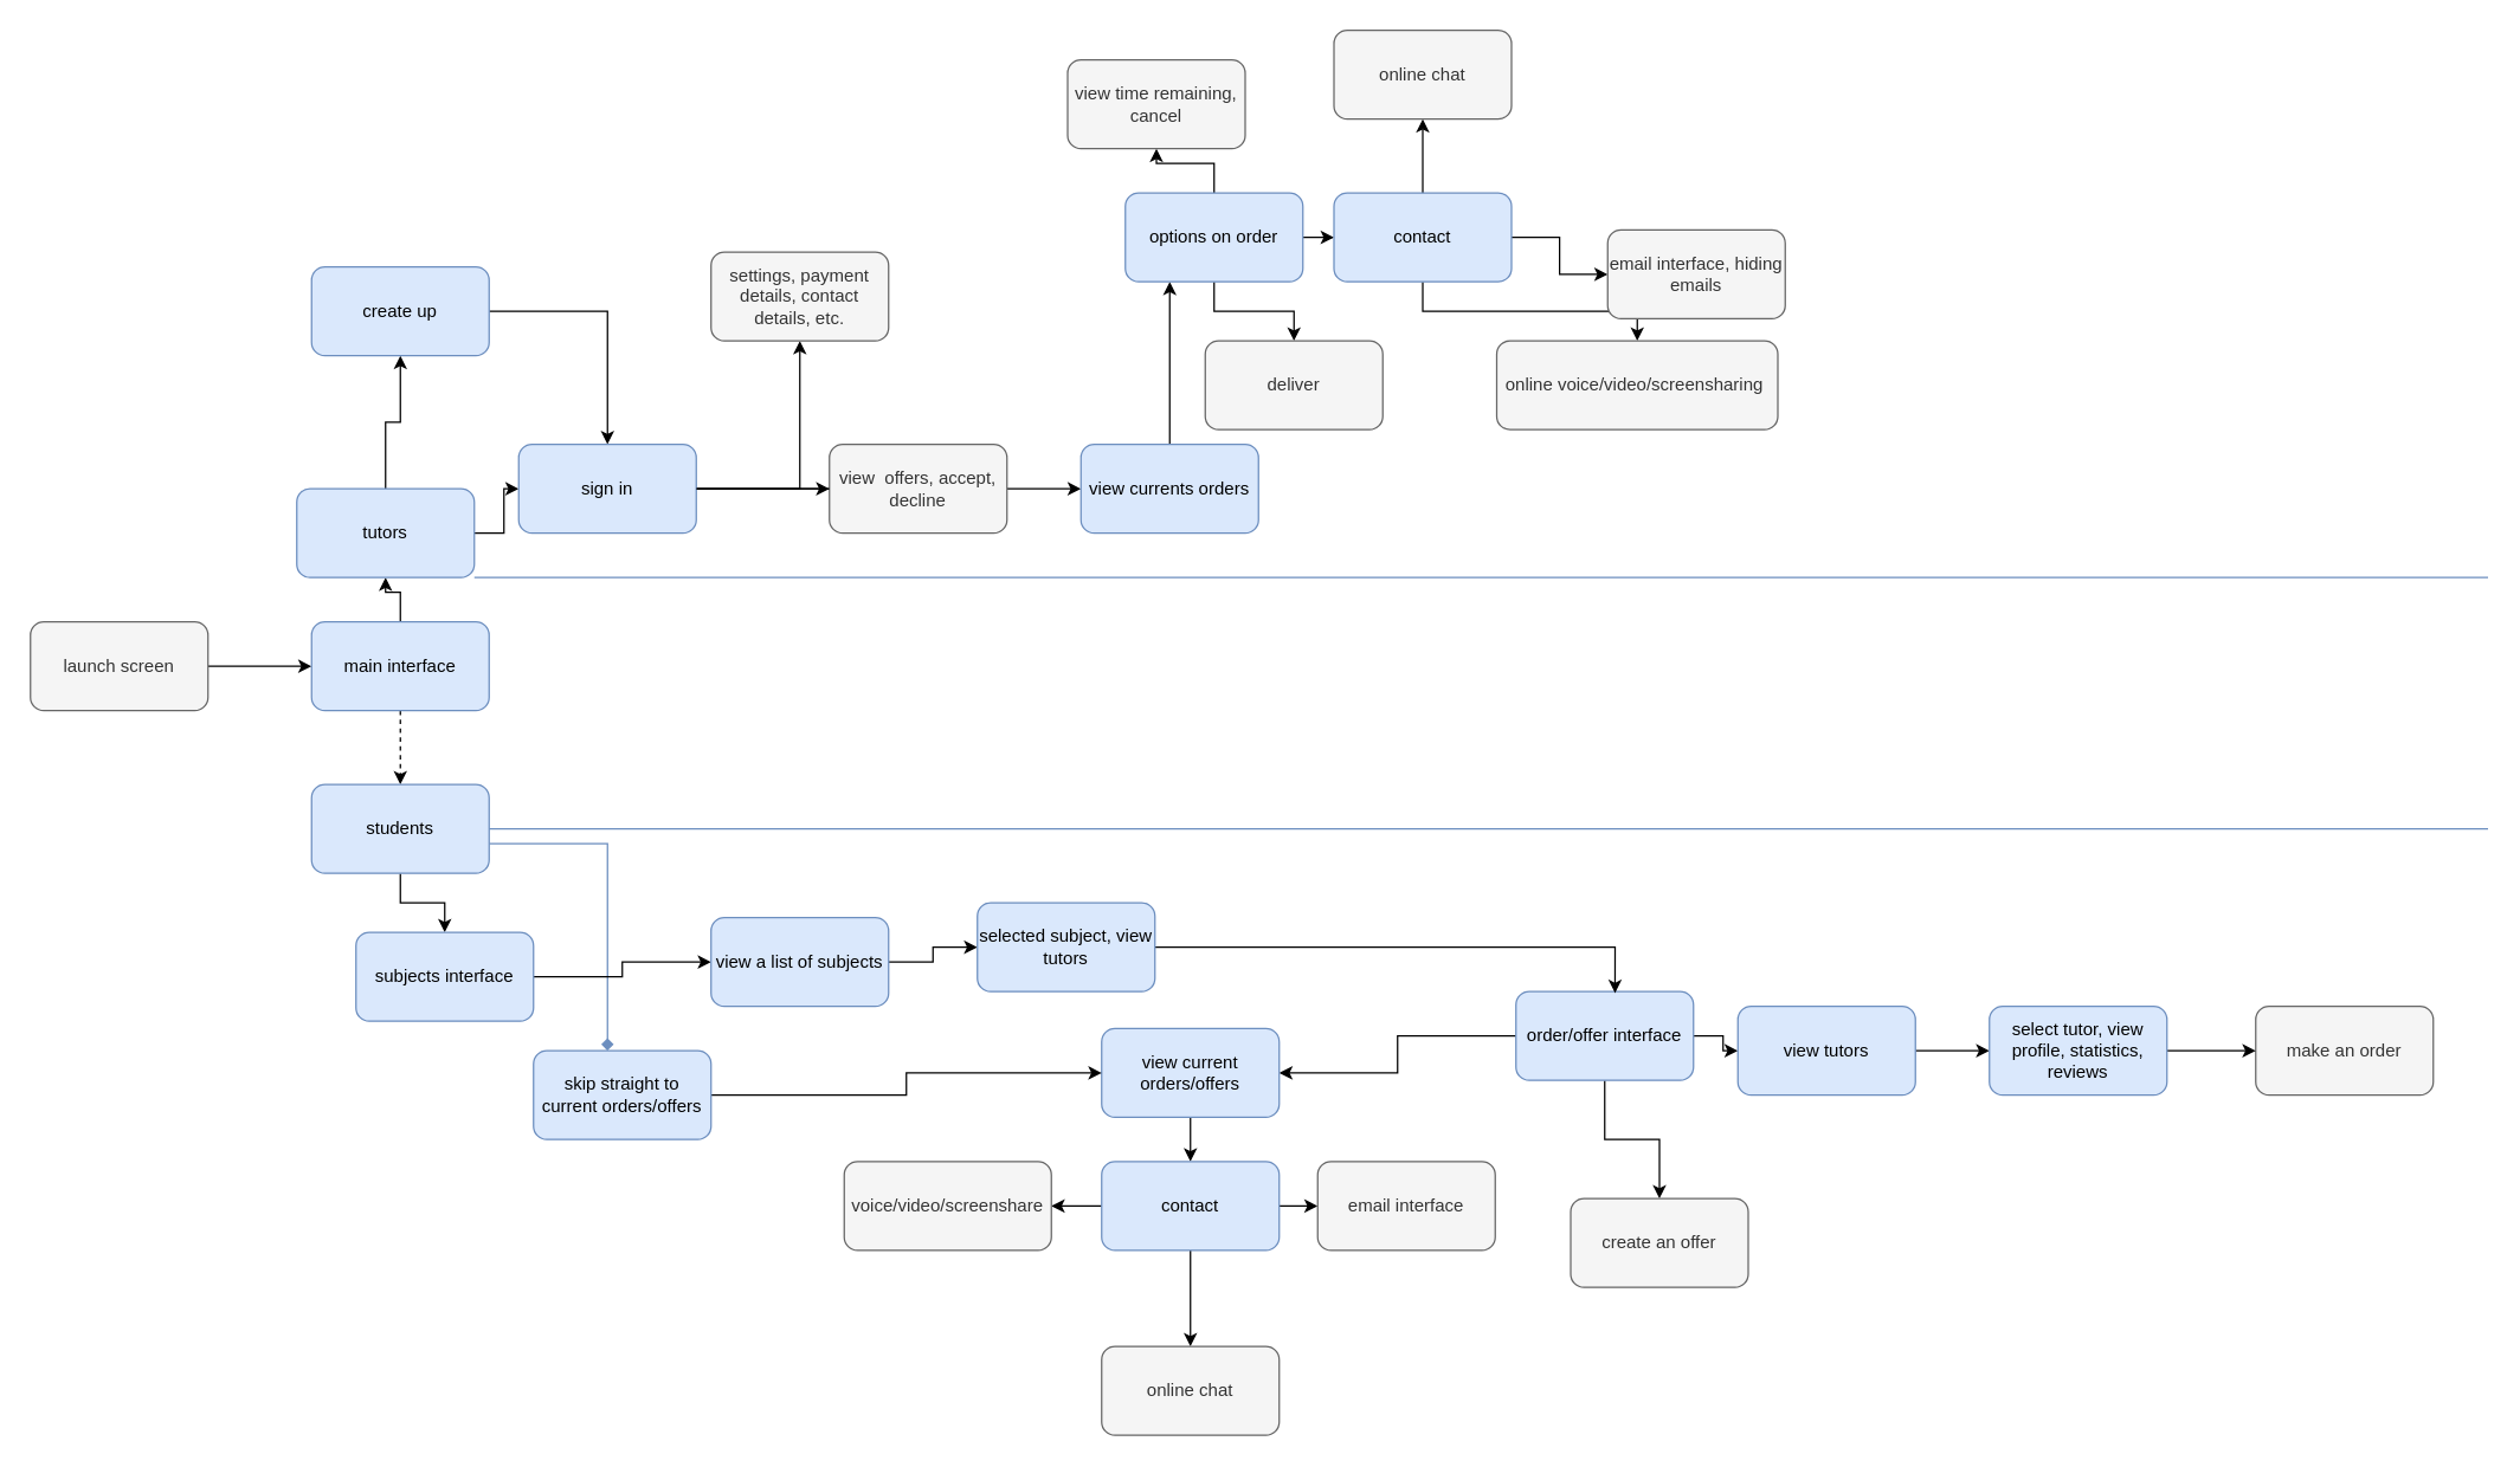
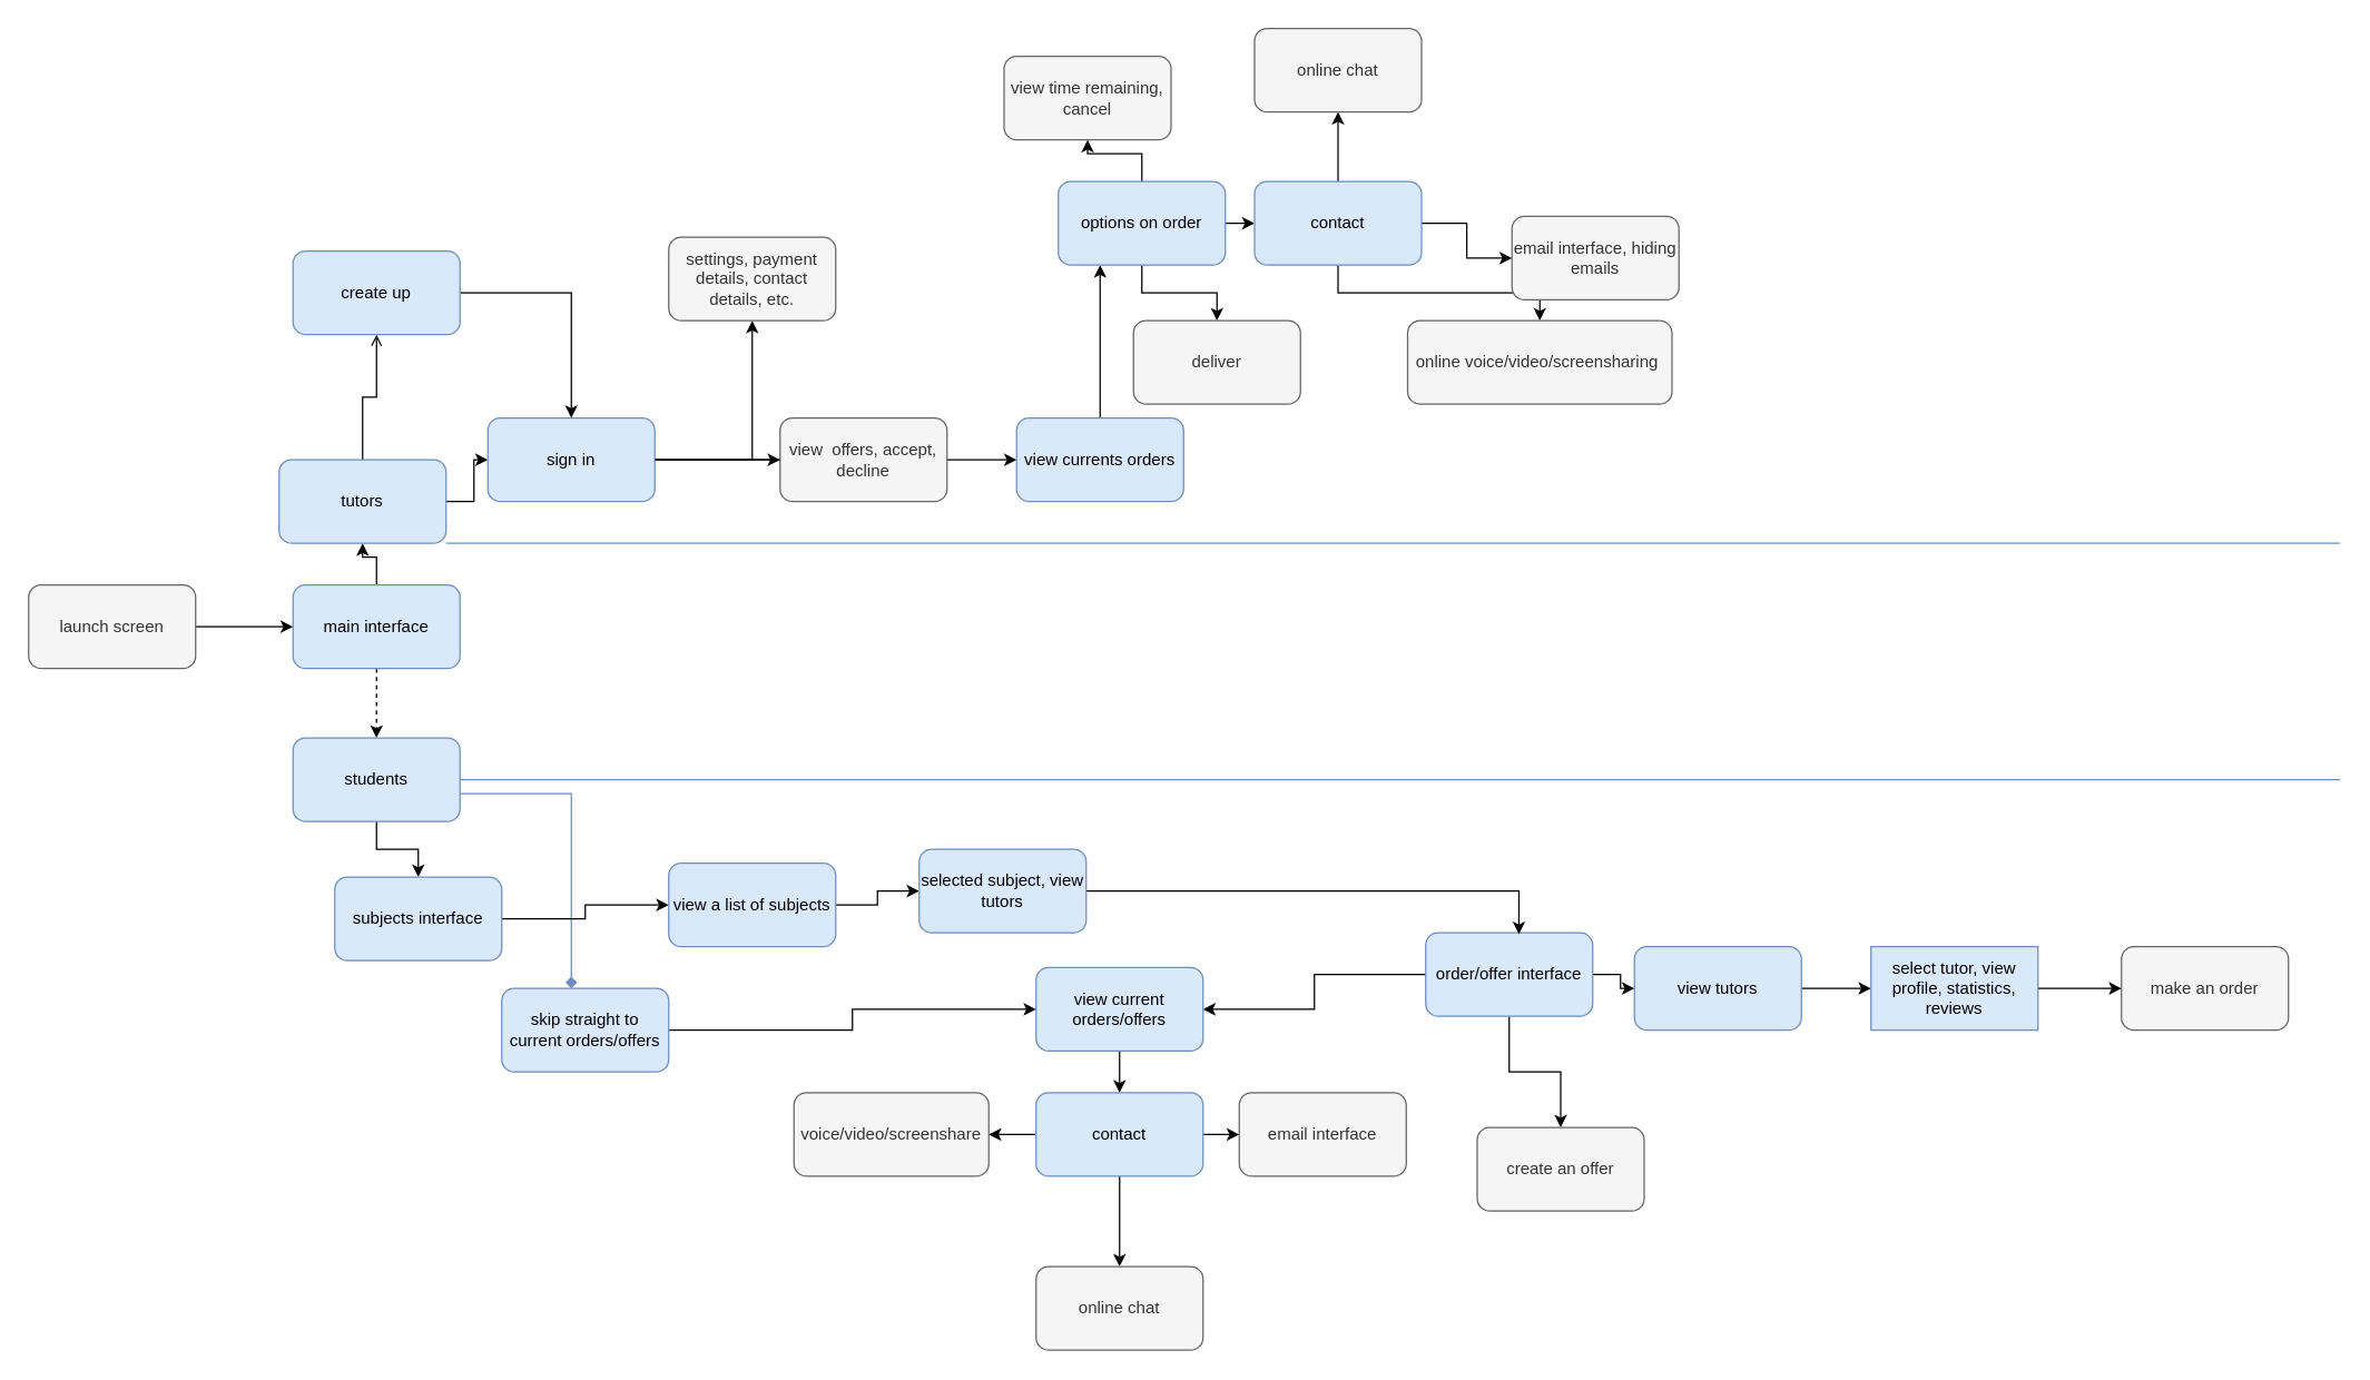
- <mxCell id="7" style="edgeStyle=orthogonalEdgeStyle;rounded=0;orthogonalLoop=1;jettySize=auto;html=1;" parent="1" source="9" target="14" edge="1"><mxGeometry relative="1" as="geometry" /></mxCell>
+ <mxCell id="7" style="edgeStyle=orthogonalEdgeStyle;rounded=0;orthogonalLoop=1;jettySize=auto;html=1;endArrow=open;" parent="1" source="9" target="14" edge="1"><mxGeometry relative="1" as="geometry" /></mxCell>
- <mxCell id="53" value="select tutor, view profile, statistics, reviews" style="rounded=1;whiteSpace=wrap;html=1;fillColor=#dae8fc;strokeColor=#6c8ebf;" vertex="1" parent="1"><mxGeometry x="1344" y="680" width="120" height="60" as="geometry" /></mxCell>
+ <mxCell id="53" value="select tutor, view profile, statistics, reviews" style="whiteSpace=wrap;html=1;fillColor=#dae8fc;strokeColor=#6c8ebf;rounded=0;" vertex="1" parent="1"><mxGeometry x="1344" y="680" width="120" height="60" as="geometry" /></mxCell>
